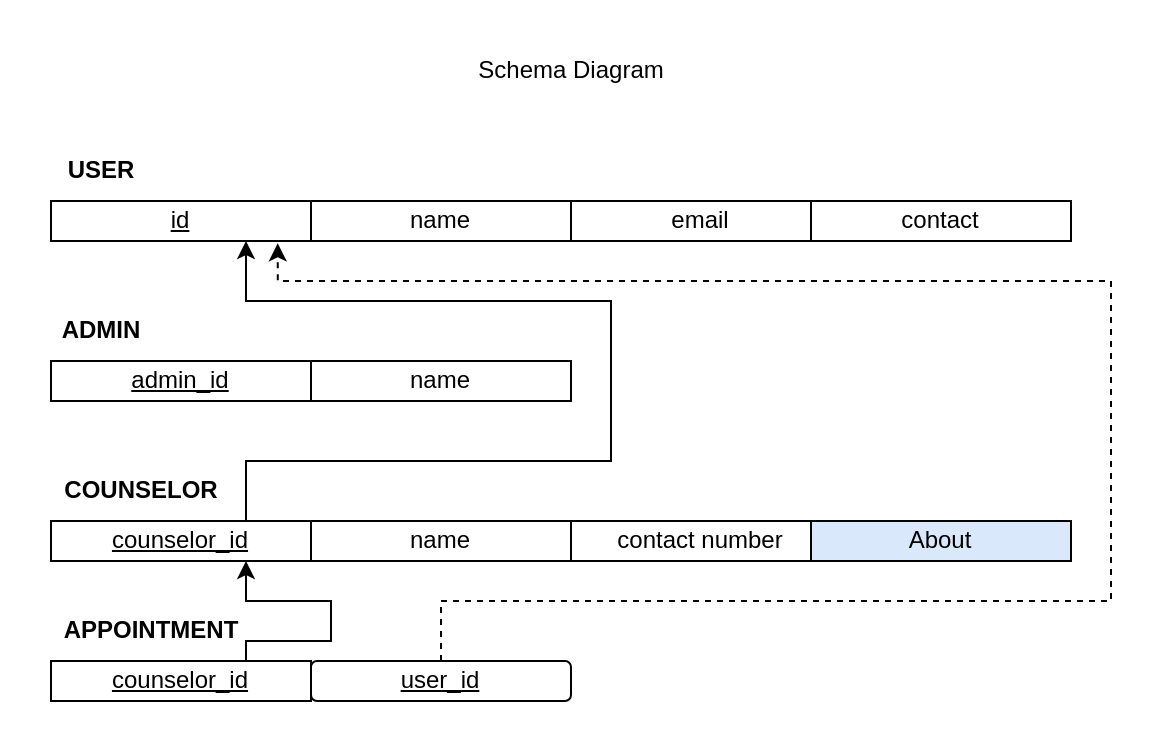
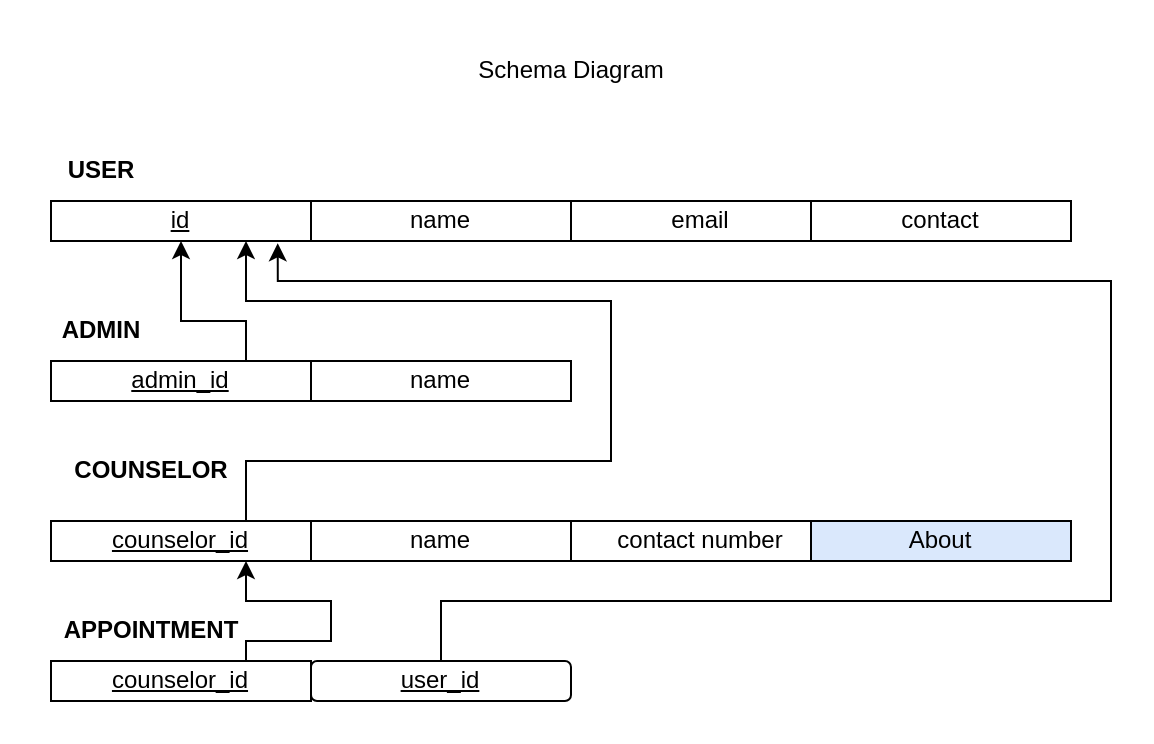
+ <mxCell id="7" style="edgeStyle=orthogonalEdgeStyle;rounded=0;orthogonalLoop=1;jettySize=auto;html=1;exitX=0.75;exitY=0;exitDx=0;exitDy=0;entryX=0.5;entryY=1;entryDx=0;entryDy=0;" edge="1" parent="1" source="8" target="2"><mxGeometry relative="1" as="geometry"><Array as="points"><mxPoint x="123" y="160" /><mxPoint x="90" y="160" /></Array></mxGeometry></mxCell>
- <mxCell id="19" style="edgeStyle=orthogonalEdgeStyle;rounded=0;orthogonalLoop=1;jettySize=auto;html=1;exitX=0.5;exitY=0;exitDx=0;exitDy=0;entryX=0.872;entryY=1.058;entryDx=0;entryDy=0;entryPerimeter=0;dashed=1;" edge="1" parent="1" source="20" target="2"><mxGeometry relative="1" as="geometry"><Array as="points"><mxPoint x="220" y="300" /><mxPoint x="555" y="300" /><mxPoint x="555" y="140" /><mxPoint x="138" y="140" /></Array></mxGeometry></mxCell>
+ <mxCell id="19" style="edgeStyle=orthogonalEdgeStyle;rounded=0;orthogonalLoop=1;jettySize=auto;html=1;exitX=0.5;exitY=0;exitDx=0;exitDy=0;entryX=0.872;entryY=1.058;entryDx=0;entryDy=0;entryPerimeter=0;" edge="1" parent="1" source="20" target="2"><mxGeometry relative="1" as="geometry"><Array as="points"><mxPoint x="220" y="300" /><mxPoint x="555" y="300" /><mxPoint x="555" y="140" /><mxPoint x="138" y="140" /></Array></mxGeometry></mxCell>
- <mxCell id="16" value="COUNSELOR" style="text;html=1;align=center;verticalAlign=middle;resizable=0;points=[];autosize=1;strokeColor=none;fillColor=none;fontStyle=1" vertex="1" parent="1"><mxGeometry x="20" y="230" width="100" height="30" as="geometry" /></mxCell>
+ <mxCell id="16" value="COUNSELOR" style="text;html=1;align=center;verticalAlign=middle;resizable=0;points=[];autosize=1;strokeColor=none;fillColor=none;fontStyle=1" vertex="1" parent="1"><mxGeometry x="25" y="220" width="100" height="30" as="geometry" /></mxCell>
